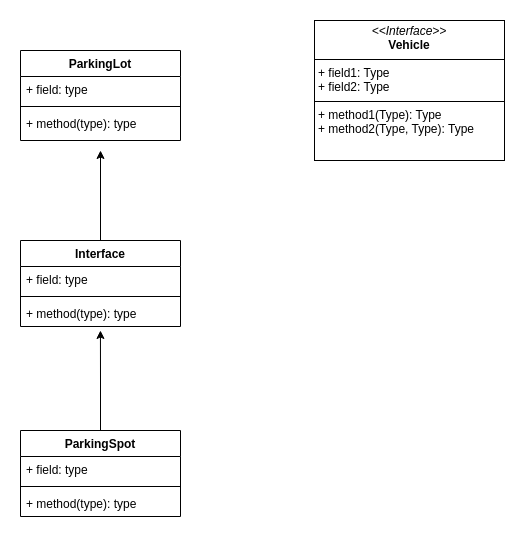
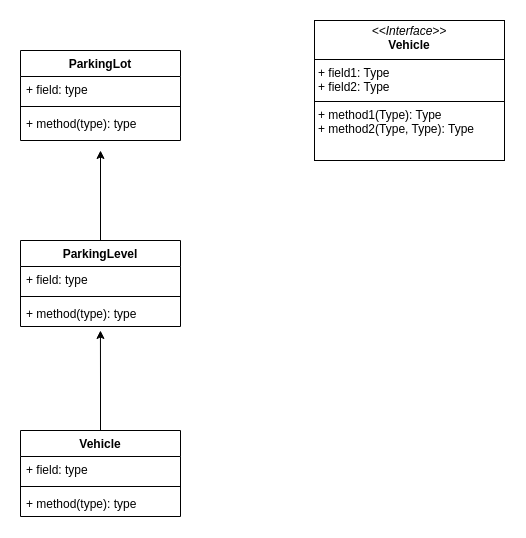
- <mxCell id="8" value="Interface" style="swimlane;fontStyle=1;align=center;verticalAlign=top;childLayout=stackLayout;horizontal=1;startSize=26;horizontalStack=0;resizeParent=1;resizeParentMax=0;resizeLast=0;collapsible=1;marginBottom=0;whiteSpace=wrap;html=1;" vertex="1" parent="1"><mxGeometry x="20" y="240" width="160" height="86" as="geometry" /></mxCell>
+ <mxCell id="8" value="ParkingLevel" style="swimlane;fontStyle=1;align=center;verticalAlign=top;childLayout=stackLayout;horizontal=1;startSize=26;horizontalStack=0;resizeParent=1;resizeParentMax=0;resizeLast=0;collapsible=1;marginBottom=0;whiteSpace=wrap;html=1;" vertex="1" parent="1"><mxGeometry x="20" y="240" width="160" height="86" as="geometry" /></mxCell>
- <mxCell id="13" value="ParkingSpot" style="swimlane;fontStyle=1;align=center;verticalAlign=top;childLayout=stackLayout;horizontal=1;startSize=26;horizontalStack=0;resizeParent=1;resizeParentMax=0;resizeLast=0;collapsible=1;marginBottom=0;whiteSpace=wrap;html=1;" vertex="1" parent="1"><mxGeometry x="20" y="430" width="160" height="86" as="geometry" /></mxCell>
+ <mxCell id="13" value="Vehicle" style="swimlane;fontStyle=1;align=center;verticalAlign=top;childLayout=stackLayout;horizontal=1;startSize=26;horizontalStack=0;resizeParent=1;resizeParentMax=0;resizeLast=0;collapsible=1;marginBottom=0;whiteSpace=wrap;html=1;" vertex="1" parent="1"><mxGeometry x="20" y="430" width="160" height="86" as="geometry" /></mxCell>
